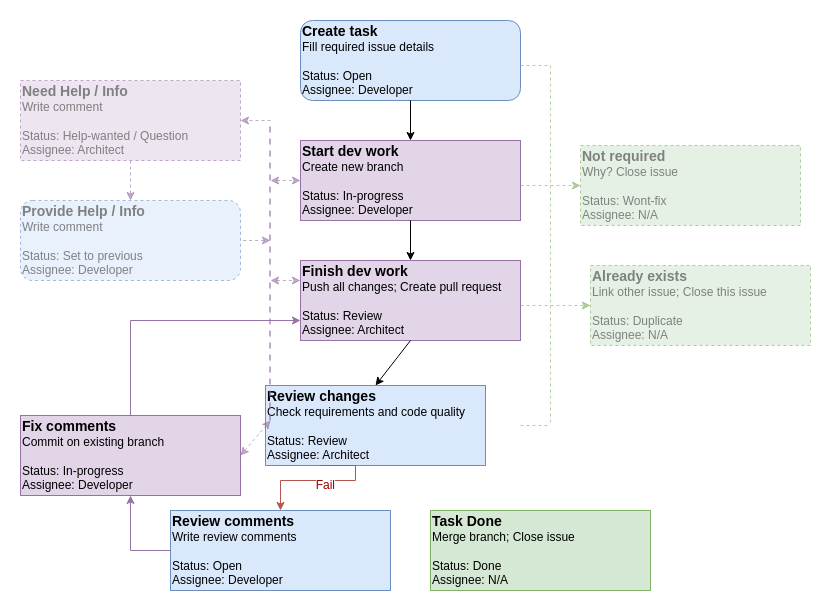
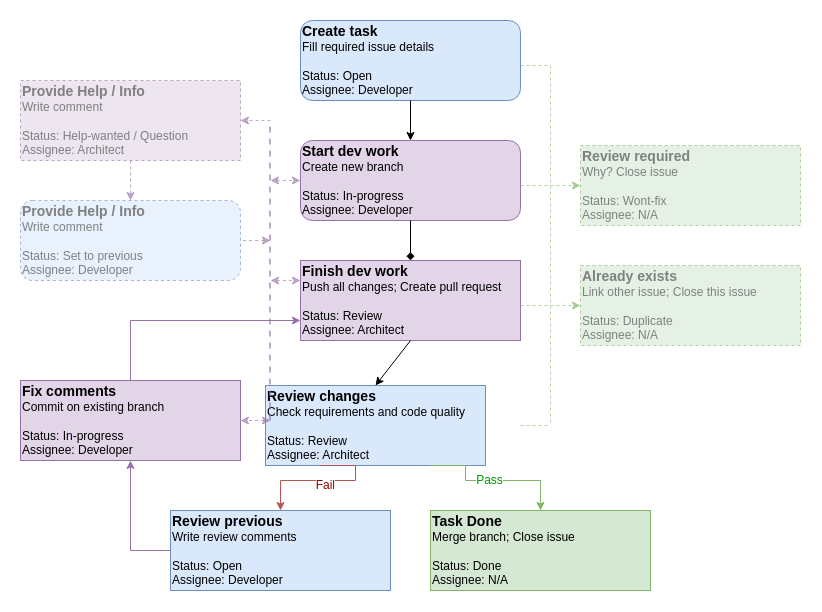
- <mxCell id="22" value="&lt;span style=&quot;font-size: 14px&quot;&gt;&lt;b&gt;Need Help / Info&lt;br&gt;&lt;/b&gt;&lt;/span&gt;Write comment&lt;br&gt;&lt;br&gt;Status: Help-wanted / Question&lt;br&gt;Assignee: Architect" style="rounded=0;whiteSpace=wrap;html=1;align=left;fillColor=#e1d5e7;strokeColor=#9673a6;dashed=1;textOpacity=80;fontColor=#666666;opacity=60;" vertex="1" parent="1"><mxGeometry x="20" y="80" width="220" height="80" as="geometry" /></mxCell>
+ <mxCell id="22" value="&lt;span style=&quot;font-size: 14px&quot;&gt;&lt;b&gt;Provide Help / Info&lt;br&gt;&lt;/b&gt;&lt;/span&gt;Write comment&lt;br&gt;&lt;br&gt;Status: Help-wanted / Question&lt;br&gt;Assignee: Architect" style="rounded=0;whiteSpace=wrap;html=1;align=left;fillColor=#e1d5e7;strokeColor=#9673a6;dashed=1;textOpacity=80;fontColor=#666666;opacity=60;" vertex="1" parent="1"><mxGeometry x="20" y="80" width="220" height="80" as="geometry" /></mxCell>
- <mxCell id="3" value="&lt;b style=&quot;font-size: 14px&quot;&gt;Start dev work&lt;br&gt;&lt;/b&gt;Create new branch&lt;br&gt;&lt;br&gt;Status: In-progress&lt;br&gt;Assignee: Developer" style="rounded=0;whiteSpace=wrap;html=1;align=left;fillColor=#e1d5e7;strokeColor=#9673a6;" vertex="1" parent="1"><mxGeometry x="300" y="140" width="220" height="80" as="geometry" /></mxCell>
+ <mxCell id="3" value="&lt;b style=&quot;font-size: 14px&quot;&gt;Start dev work&lt;br&gt;&lt;/b&gt;Create new branch&lt;br&gt;&lt;br&gt;Status: In-progress&lt;br&gt;Assignee: Developer" style="whiteSpace=wrap;html=1;align=left;fillColor=#e1d5e7;strokeColor=#9673a6;rounded=1;" vertex="1" parent="1"><mxGeometry x="300" y="140" width="220" height="80" as="geometry" /></mxCell>
- <mxCell id="9" value="&lt;b style=&quot;font-size: 14px&quot;&gt;Not required&lt;br&gt;&lt;/b&gt;Why? Close issue&lt;br&gt;&lt;br&gt;Status: Wont-fix&lt;br&gt;Assignee: N/A" style="rounded=0;whiteSpace=wrap;html=1;align=left;fillColor=#d5e8d4;strokeColor=#82b366;comic=0;glass=0;fontStyle=0;shadow=0;dashed=1;fontColor=#666666;fillOpacity=100;strokeOpacity=100;opacity=60;textOpacity=80;" vertex="1" parent="1"><mxGeometry x="580" y="145" width="220" height="80" as="geometry" /></mxCell>
+ <mxCell id="9" value="&lt;b style=&quot;font-size: 14px&quot;&gt;Review required&lt;br&gt;&lt;/b&gt;Why? Close issue&lt;br&gt;&lt;br&gt;Status: Wont-fix&lt;br&gt;Assignee: N/A" style="rounded=0;whiteSpace=wrap;html=1;align=left;fillColor=#d5e8d4;strokeColor=#82b366;comic=0;glass=0;fontStyle=0;shadow=0;dashed=1;fontColor=#666666;fillOpacity=100;strokeOpacity=100;opacity=60;textOpacity=80;" vertex="1" parent="1"><mxGeometry x="580" y="145" width="220" height="80" as="geometry" /></mxCell>
- <mxCell id="12" value="" style="endArrow=classic;html=1;exitX=0.5;exitY=1;exitDx=0;exitDy=0;entryX=0.5;entryY=0;entryDx=0;entryDy=0;" edge="1" parent="1" source="3" target="4"><mxGeometry width="50" height="50" relative="1" as="geometry"><mxPoint x="430" y="230" as="sourcePoint" /><mxPoint x="240" y="200" as="targetPoint" /></mxGeometry></mxCell>
+ <mxCell id="12" value="" style="endArrow=diamond;html=1;exitX=0.5;exitY=1;exitDx=0;exitDy=0;entryX=0.5;entryY=0;entryDx=0;entryDy=0;" edge="1" parent="1" source="3" target="4"><mxGeometry width="50" height="50" relative="1" as="geometry"><mxPoint x="430" y="230" as="sourcePoint" /><mxPoint x="240" y="200" as="targetPoint" /></mxGeometry></mxCell>
- <mxCell id="10" value="&lt;span style=&quot;font-size: 14px&quot;&gt;&lt;b&gt;Already exists&lt;/b&gt;&lt;/span&gt;&lt;br&gt;Link other issue; Close this issue&lt;br&gt;&lt;br&gt;Status: Duplicate&lt;br&gt;Assignee: N/A" style="rounded=0;whiteSpace=wrap;html=1;align=left;fillColor=#d5e8d4;strokeColor=#82b366;comic=0;glass=0;fontStyle=0;shadow=0;dashed=1;fontColor=#666666;fillOpacity=100;strokeOpacity=100;opacity=60;textOpacity=80;" vertex="1" parent="1"><mxGeometry x="590" y="265" width="220" height="80" as="geometry" /></mxCell>
+ <mxCell id="10" value="&lt;span style=&quot;font-size: 14px&quot;&gt;&lt;b&gt;Already exists&lt;/b&gt;&lt;/span&gt;&lt;br&gt;Link other issue; Close this issue&lt;br&gt;&lt;br&gt;Status: Duplicate&lt;br&gt;Assignee: N/A" style="rounded=0;whiteSpace=wrap;html=1;align=left;fillColor=#d5e8d4;strokeColor=#82b366;comic=0;glass=0;fontStyle=0;shadow=0;dashed=1;fontColor=#666666;fillOpacity=100;strokeOpacity=100;opacity=60;textOpacity=80;" vertex="1" parent="1"><mxGeometry x="580" y="265" width="220" height="80" as="geometry" /></mxCell>
- <mxCell id="8" value="&lt;b style=&quot;font-size: 14px&quot;&gt;Fix&amp;nbsp;comments&lt;br&gt;&lt;/b&gt;Commit on existing branch&lt;br&gt;&lt;br&gt;Status: In-progress&lt;br&gt;Assignee: Developer" style="rounded=0;whiteSpace=wrap;html=1;align=left;fillColor=#e1d5e7;strokeColor=#9673a6;" vertex="1" parent="1"><mxGeometry x="20" y="415" width="220" height="80" as="geometry" /></mxCell>
+ <mxCell id="8" value="&lt;b style=&quot;font-size: 14px&quot;&gt;Fix&amp;nbsp;comments&lt;br&gt;&lt;/b&gt;Commit on existing branch&lt;br&gt;&lt;br&gt;Status: In-progress&lt;br&gt;Assignee: Developer" style="rounded=0;whiteSpace=wrap;html=1;align=left;fillColor=#e1d5e7;strokeColor=#9673a6;" vertex="1" parent="1"><mxGeometry x="20" y="380" width="220" height="80" as="geometry" /></mxCell>
+ <mxCell id="25" value="Pass" style="edgeStyle=orthogonalEdgeStyle;elbow=horizontal;endArrow=classic;html=1;fontSize=12;fontColor=#009900;exitX=0.75;exitY=1;exitDx=0;exitDy=0;rounded=0;entryX=0.5;entryY=0;entryDx=0;entryDy=0;fillColor=#d5e8d4;strokeColor=#82b366;align=center;spacingRight=8;" edge="1" parent="1" source="5" target="6"><mxGeometry width="50" height="50" relative="1" as="geometry"><mxPoint x="365" y="470" as="sourcePoint" /><mxPoint x="320" y="520" as="targetPoint" /><Array as="points"><mxPoint x="465" y="480" /><mxPoint x="540" y="480" /></Array></mxGeometry></mxCell>
- <mxCell id="7" value="&lt;b style=&quot;font-size: 14px&quot;&gt;Review comments&lt;br&gt;&lt;/b&gt;Write review comments&lt;br&gt;&lt;br&gt;Status: Open&lt;br&gt;Assignee: Developer" style="rounded=0;whiteSpace=wrap;html=1;align=left;fillColor=#dae8fc;strokeColor=#6c8ebf;" vertex="1" parent="1"><mxGeometry x="170" y="510" width="220" height="80" as="geometry" /></mxCell>
+ <mxCell id="7" value="&lt;b style=&quot;font-size: 14px&quot;&gt;Review previous&lt;br&gt;&lt;/b&gt;Write review comments&lt;br&gt;&lt;br&gt;Status: Open&lt;br&gt;Assignee: Developer" style="rounded=0;whiteSpace=wrap;html=1;align=left;fillColor=#dae8fc;strokeColor=#6c8ebf;" vertex="1" parent="1"><mxGeometry x="170" y="510" width="220" height="80" as="geometry" /></mxCell>
